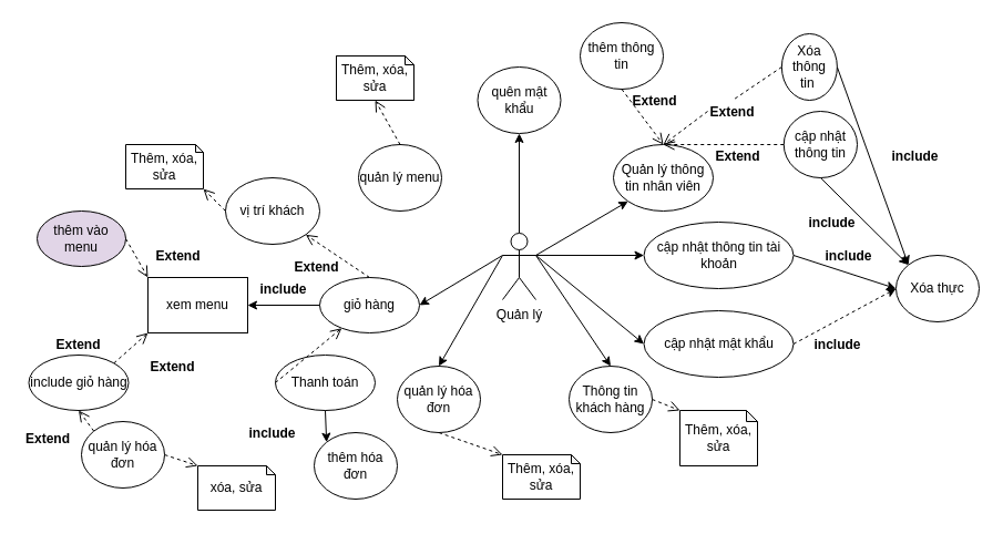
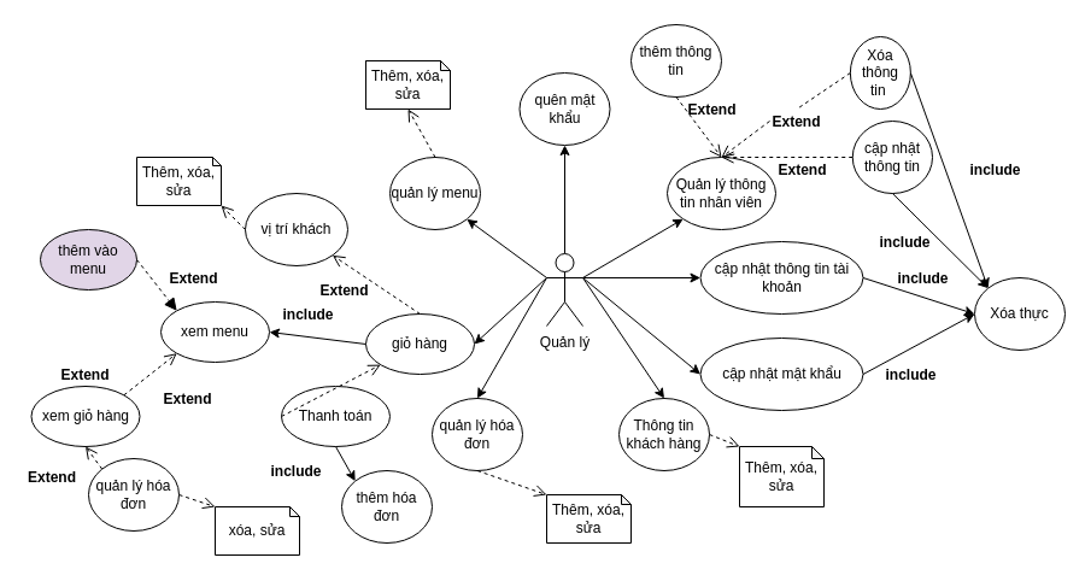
+ <mxCell id="10" value="" style="endArrow=classic;html=1;entryX=1;entryY=1;entryDx=0;entryDy=0;exitX=0;exitY=0.333;exitDx=0;exitDy=0;exitPerimeter=0;" parent="1" source="3" target="5" edge="1"><mxGeometry width="50" height="50" relative="1" as="geometry"><mxPoint x="283" y="260" as="sourcePoint" /><mxPoint x="420.5" y="220" as="targetPoint" /></mxGeometry></mxCell>
- <mxCell id="53" value="" style="html=1;verticalAlign=bottom;endArrow=open;dashed=1;endSize=8;exitX=1;exitY=0.5;exitDx=0;exitDy=0;entryX=0;entryY=0;entryDx=0;entryDy=0;" parent="1" source="52" target="49" edge="1"><mxGeometry relative="1" as="geometry"><mxPoint x="270.5" y="340" as="sourcePoint" /><mxPoint x="298" y="285" as="targetPoint" /></mxGeometry></mxCell>
+ <mxCell id="53" value="" style="html=1;verticalAlign=bottom;endArrow=block;dashed=1;endSize=8;exitX=1;exitY=0.5;exitDx=0;exitDy=0;entryX=0;entryY=0;entryDx=0;entryDy=0;" parent="1" source="52" target="49" edge="1"><mxGeometry relative="1" as="geometry"><mxPoint x="270.5" y="340" as="sourcePoint" /><mxPoint x="298" y="285" as="targetPoint" /></mxGeometry></mxCell>
- <mxCell id="49" value="xem menu" style="whiteSpace=wrap;html=1;rounded=0;" parent="1" vertex="1"><mxGeometry x="133" y="250" width="90" height="50" as="geometry" /></mxCell>
+ <mxCell id="49" value="xem menu" style="ellipse;whiteSpace=wrap;html=1;" parent="1" vertex="1"><mxGeometry x="133" y="250" width="90" height="50" as="geometry" /></mxCell>
- <mxCell id="22" value="giỏ hàng" style="ellipse;whiteSpace=wrap;html=1;" parent="1" vertex="1"><mxGeometry x="288" y="250" width="90" height="50" as="geometry" /></mxCell>
+ <mxCell id="22" value="giỏ hàng" style="ellipse;whiteSpace=wrap;html=1;" parent="1" vertex="1"><mxGeometry x="303" y="260" width="90" height="50" as="geometry" /></mxCell>
- <mxCell id="21" value="" style="endArrow=classic;html=1;entryX=0;entryY=0.5;entryDx=0;entryDy=0;exitX=1;exitY=0.5;exitDx=0;exitDy=0;dashed=1;" parent="1" source="14" target="30" edge="1"><mxGeometry width="50" height="50" relative="1" as="geometry"><mxPoint x="603" y="260" as="sourcePoint" /><mxPoint x="398" y="540" as="targetPoint" /></mxGeometry></mxCell>
+ <mxCell id="21" value="" style="endArrow=classic;html=1;entryX=0;entryY=0.5;entryDx=0;entryDy=0;exitX=1;exitY=0.5;exitDx=0;exitDy=0;" parent="1" source="14" target="30" edge="1"><mxGeometry width="50" height="50" relative="1" as="geometry"><mxPoint x="603" y="260" as="sourcePoint" /><mxPoint x="398" y="540" as="targetPoint" /></mxGeometry></mxCell>
- <mxCell id="55" value="include giỏ hàng" style="ellipse;whiteSpace=wrap;html=1;" parent="1" vertex="1"><mxGeometry x="25.5" y="320" width="90" height="50" as="geometry" /></mxCell>
+ <mxCell id="55" value="xem giỏ hàng" style="ellipse;whiteSpace=wrap;html=1;" parent="1" vertex="1"><mxGeometry x="25.5" y="320" width="90" height="50" as="geometry" /></mxCell>
- <mxCell id="25" value="Thanh toán" style="ellipse;whiteSpace=wrap;html=1;" parent="1" vertex="1"><mxGeometry x="248" y="320" width="90" height="50" as="geometry" /></mxCell>
+ <mxCell id="25" value="Thanh toán" style="ellipse;whiteSpace=wrap;html=1;" parent="1" vertex="1"><mxGeometry x="233" y="320" width="90" height="50" as="geometry" /></mxCell>
